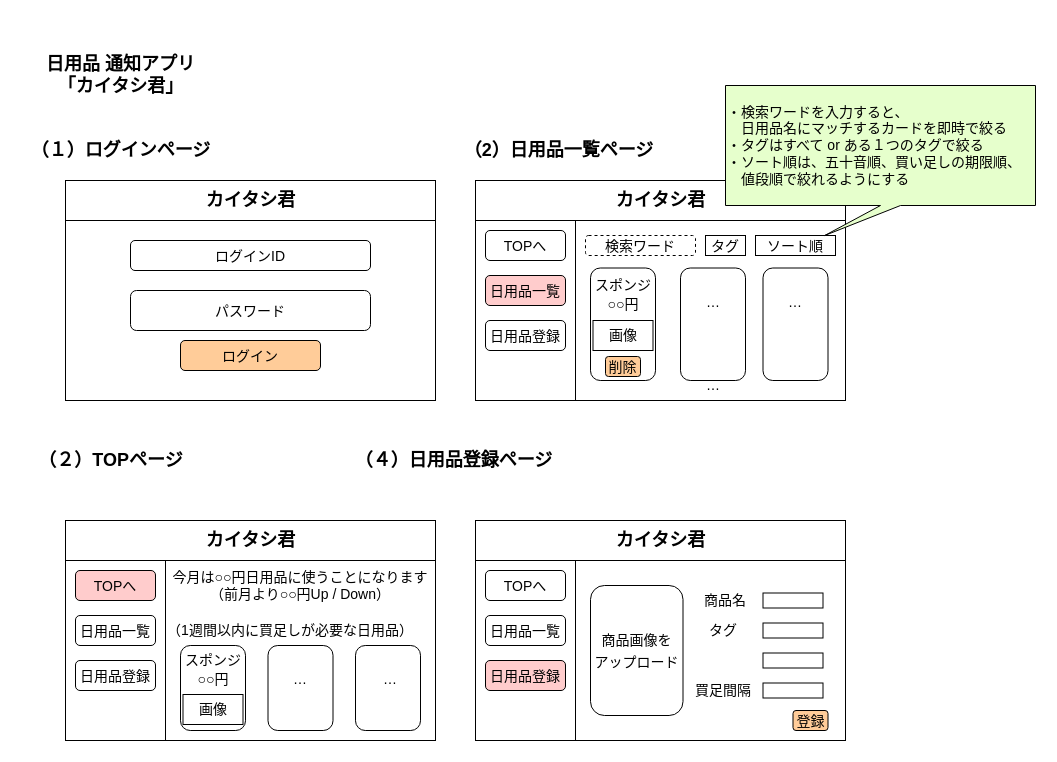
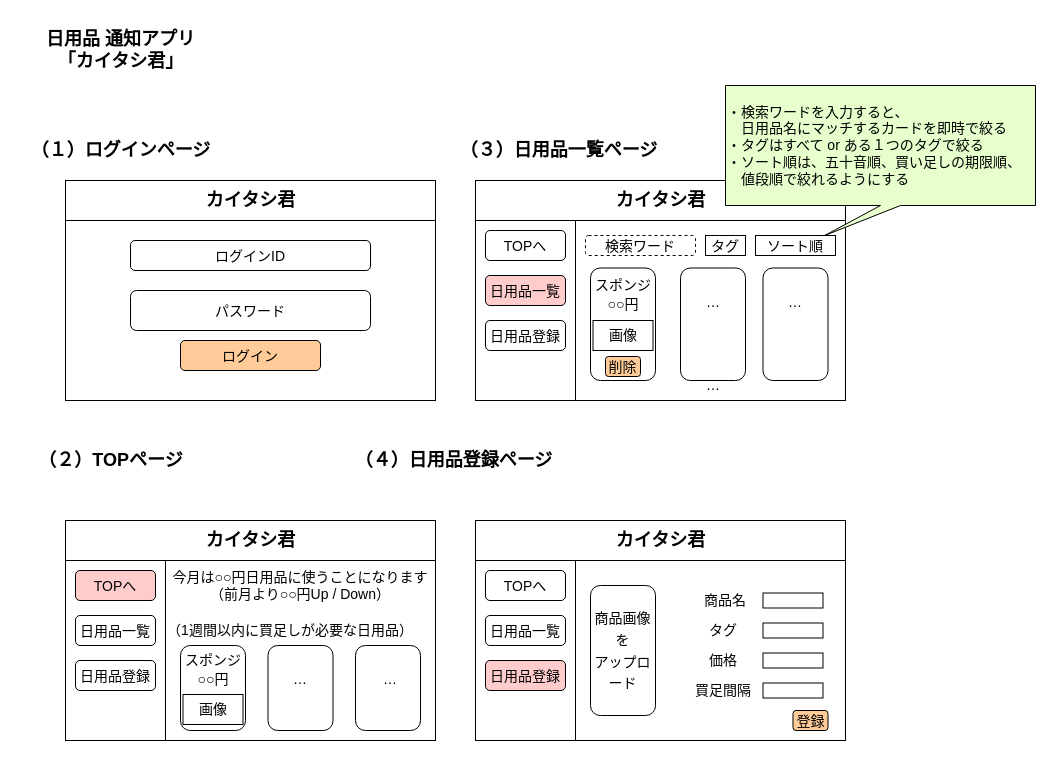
- <mxCell id="3" value="&lt;b&gt;&lt;font style=&quot;font-size: 18px;&quot;&gt;日用品 通知アプリ&lt;br&gt;「カイタシ君」&lt;/font&gt;&lt;/b&gt;" style="text;html=1;align=center;verticalAlign=middle;resizable=0;points=[];autosize=1;strokeColor=none;fillColor=none;" vertex="1" parent="1"><mxGeometry x="35" y="45" width="170" height="60" as="geometry" /></mxCell>
+ <mxCell id="3" value="&lt;b&gt;&lt;font style=&quot;font-size: 18px;&quot;&gt;日用品 通知アプリ&lt;br&gt;「カイタシ君」&lt;/font&gt;&lt;/b&gt;" style="text;html=1;align=center;verticalAlign=middle;resizable=0;points=[];autosize=1;strokeColor=none;fillColor=none;" vertex="1" parent="1"><mxGeometry x="35" y="20" width="170" height="60" as="geometry" /></mxCell>
- <mxCell id="29" value="&lt;span style=&quot;font-size: 18px;&quot;&gt;&lt;b&gt;（2）日用品一覧ページ&lt;/b&gt;&lt;/span&gt;" style="text;html=1;align=center;verticalAlign=middle;resizable=0;points=[];autosize=1;strokeColor=none;fillColor=none;" vertex="1" parent="1"><mxGeometry x="447.5" y="130" width="220" height="40" as="geometry" /></mxCell>
+ <mxCell id="29" value="&lt;span style=&quot;font-size: 18px;&quot;&gt;&lt;b&gt;（３）日用品一覧ページ&lt;/b&gt;&lt;/span&gt;" style="text;html=1;align=center;verticalAlign=middle;resizable=0;points=[];autosize=1;strokeColor=none;fillColor=none;" vertex="1" parent="1"><mxGeometry x="447.5" y="130" width="220" height="40" as="geometry" /></mxCell>
- <mxCell id="57" value="&lt;font style=&quot;font-size: 14px;&quot;&gt;商品画像を&lt;br&gt;アップロード&lt;/font&gt;" style="rounded=1;whiteSpace=wrap;html=1;fontSize=18;" vertex="1" parent="1"><mxGeometry x="590" y="585" width="92.5" height="130" as="geometry" /></mxCell>
+ <mxCell id="57" value="&lt;font style=&quot;font-size: 14px;&quot;&gt;商品画像を&lt;br&gt;アップロード&lt;/font&gt;" style="rounded=1;whiteSpace=wrap;html=1;fontSize=18;" vertex="1" parent="1"><mxGeometry x="590" y="585" width="65" height="130" as="geometry" /></mxCell>
+ <mxCell id="61" value="価格" style="text;html=1;strokeColor=none;fillColor=none;align=center;verticalAlign=middle;whiteSpace=wrap;rounded=0;fontSize=14;" vertex="1" parent="1"><mxGeometry x="692.5" y="645" width="60" height="30" as="geometry" /></mxCell>
